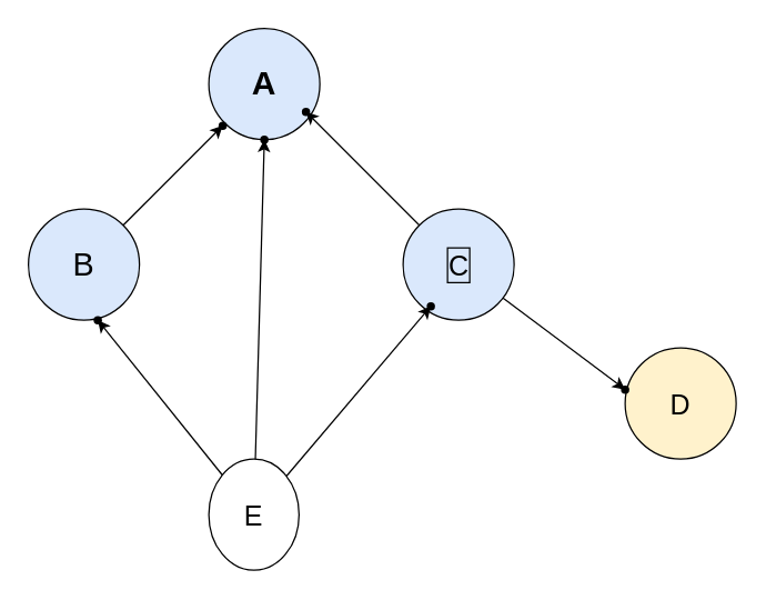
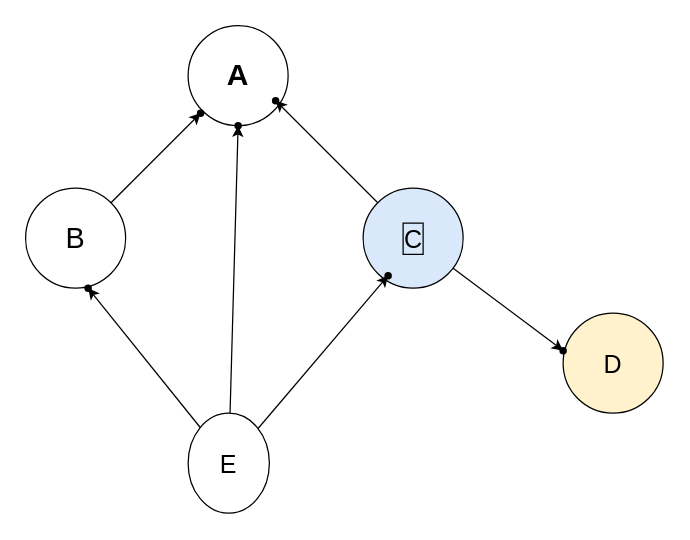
- <mxCell id="2" value="&lt;h1&gt;A&lt;/h1&gt;" style="ellipse;whiteSpace=wrap;html=1;fillColor=#dae8fc;" parent="1" vertex="1"><mxGeometry x="150" y="20" width="80" height="80" as="geometry" /></mxCell>
+ <mxCell id="2" value="&lt;h1&gt;A&lt;/h1&gt;" style="ellipse;whiteSpace=wrap;html=1;" parent="1" vertex="1"><mxGeometry x="150" y="20" width="80" height="80" as="geometry" /></mxCell>
- <mxCell id="4" value="B" style="ellipse;whiteSpace=wrap;html=1;fontStyle=0;fontSize=23;fillColor=#dae8fc;" parent="1" vertex="1"><mxGeometry x="20" y="150" width="80" height="80" as="geometry" /></mxCell>
+ <mxCell id="4" value="B" style="ellipse;whiteSpace=wrap;html=1;fontStyle=0;fontSize=23;" parent="1" vertex="1"><mxGeometry x="20" y="150" width="80" height="80" as="geometry" /></mxCell>
